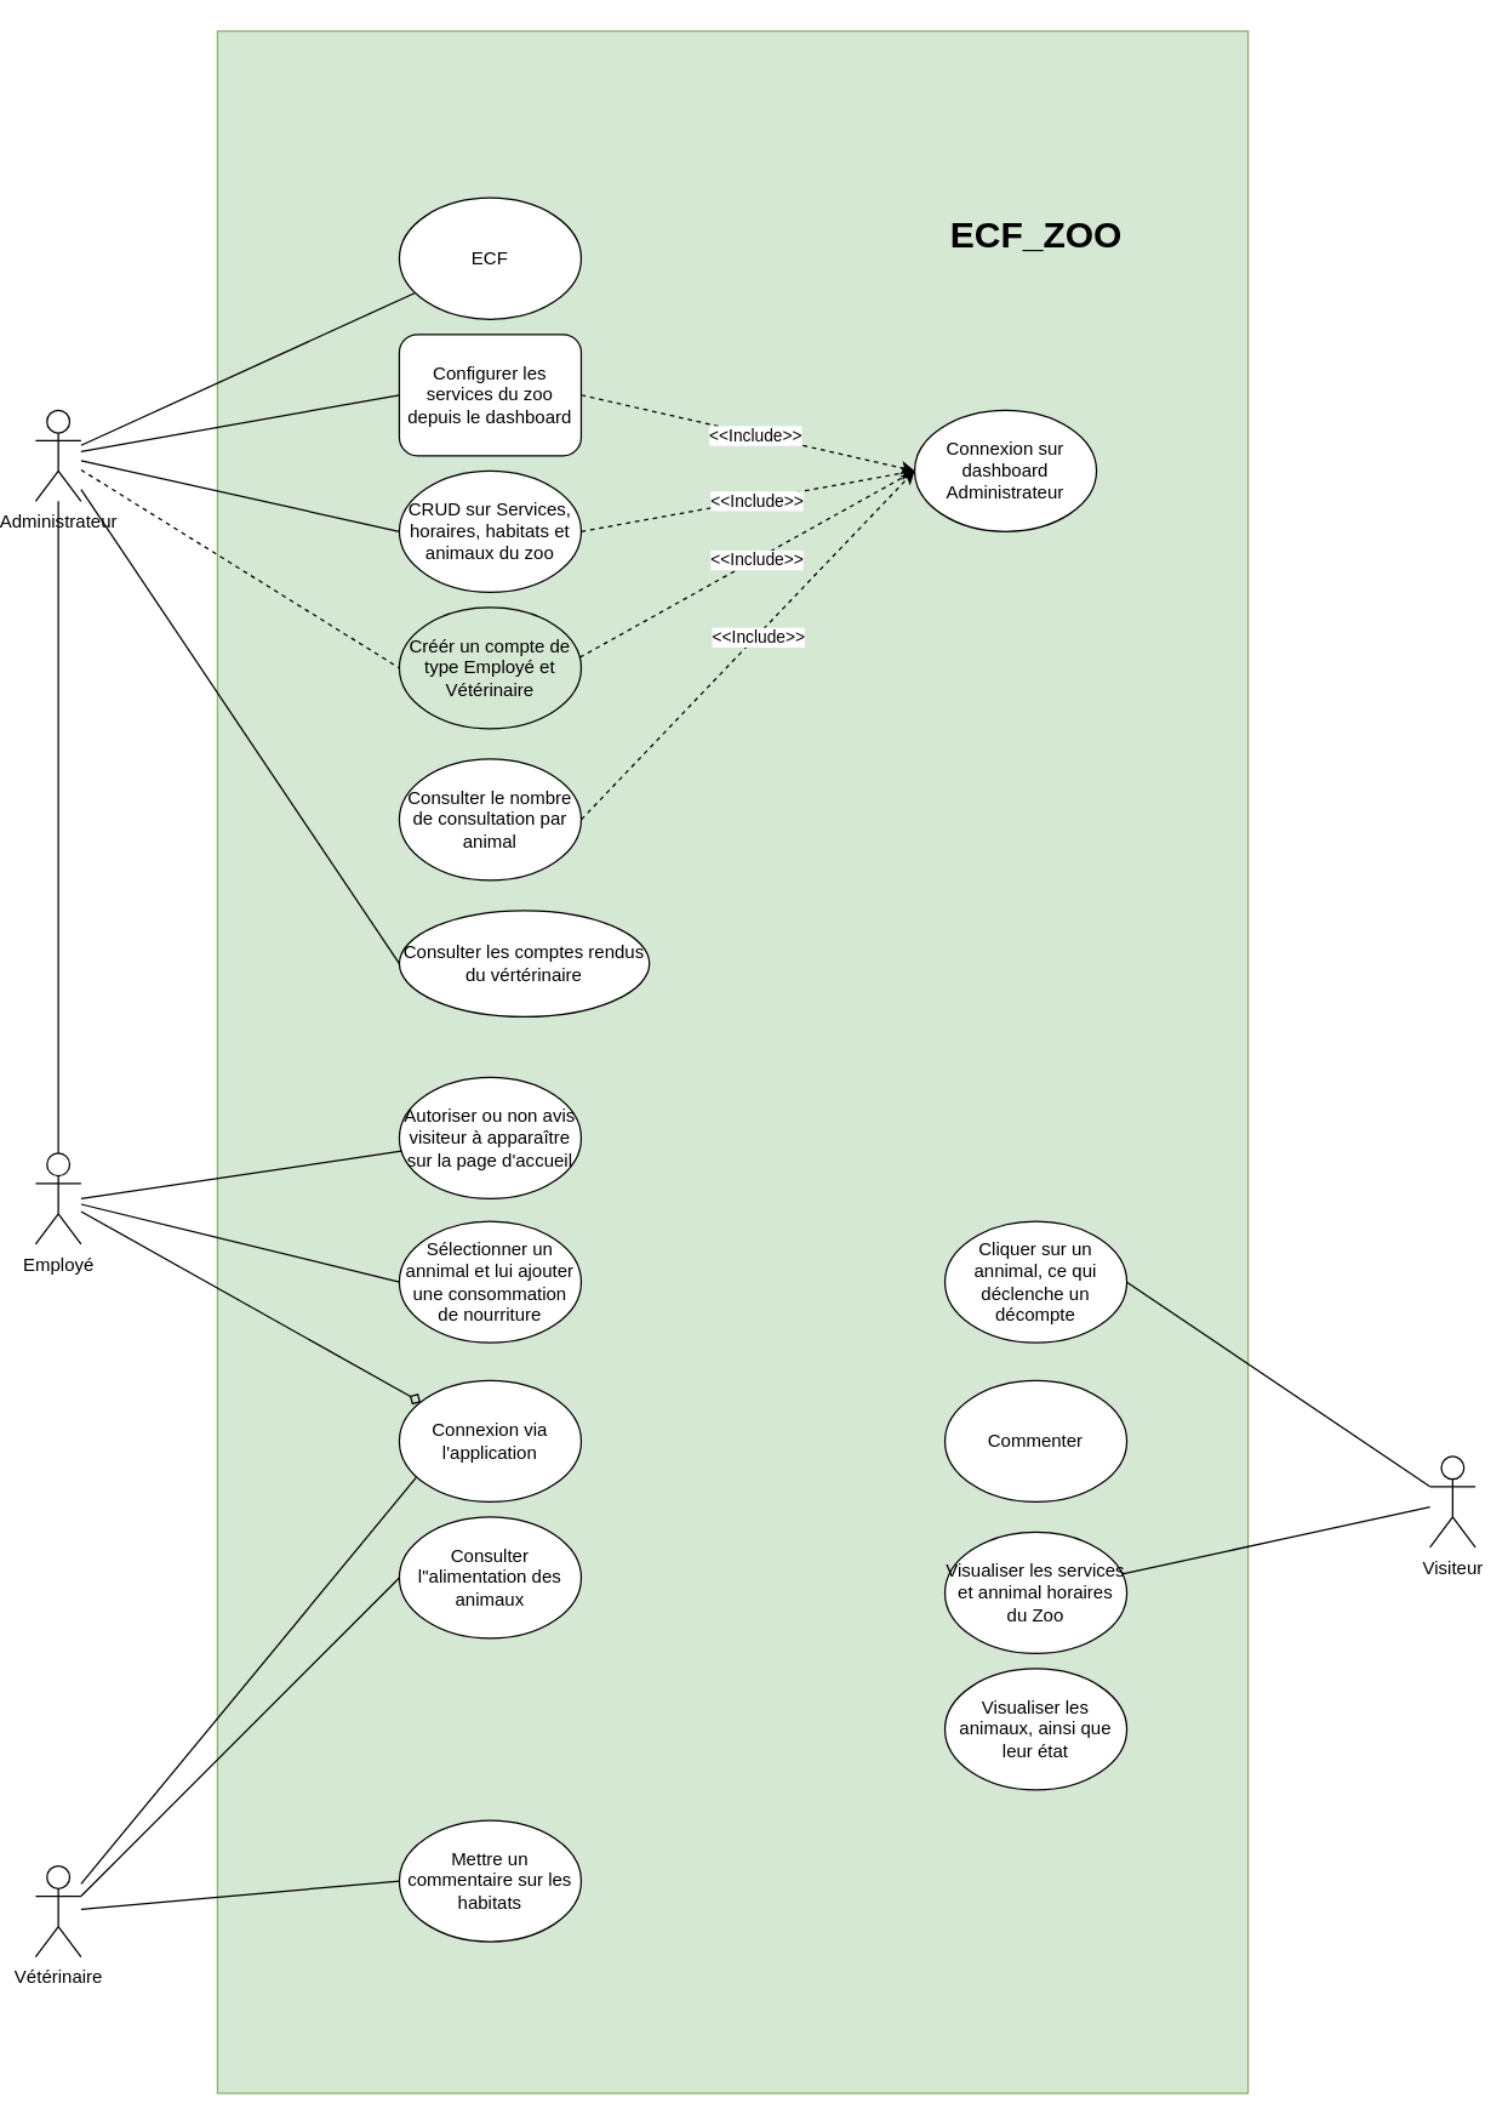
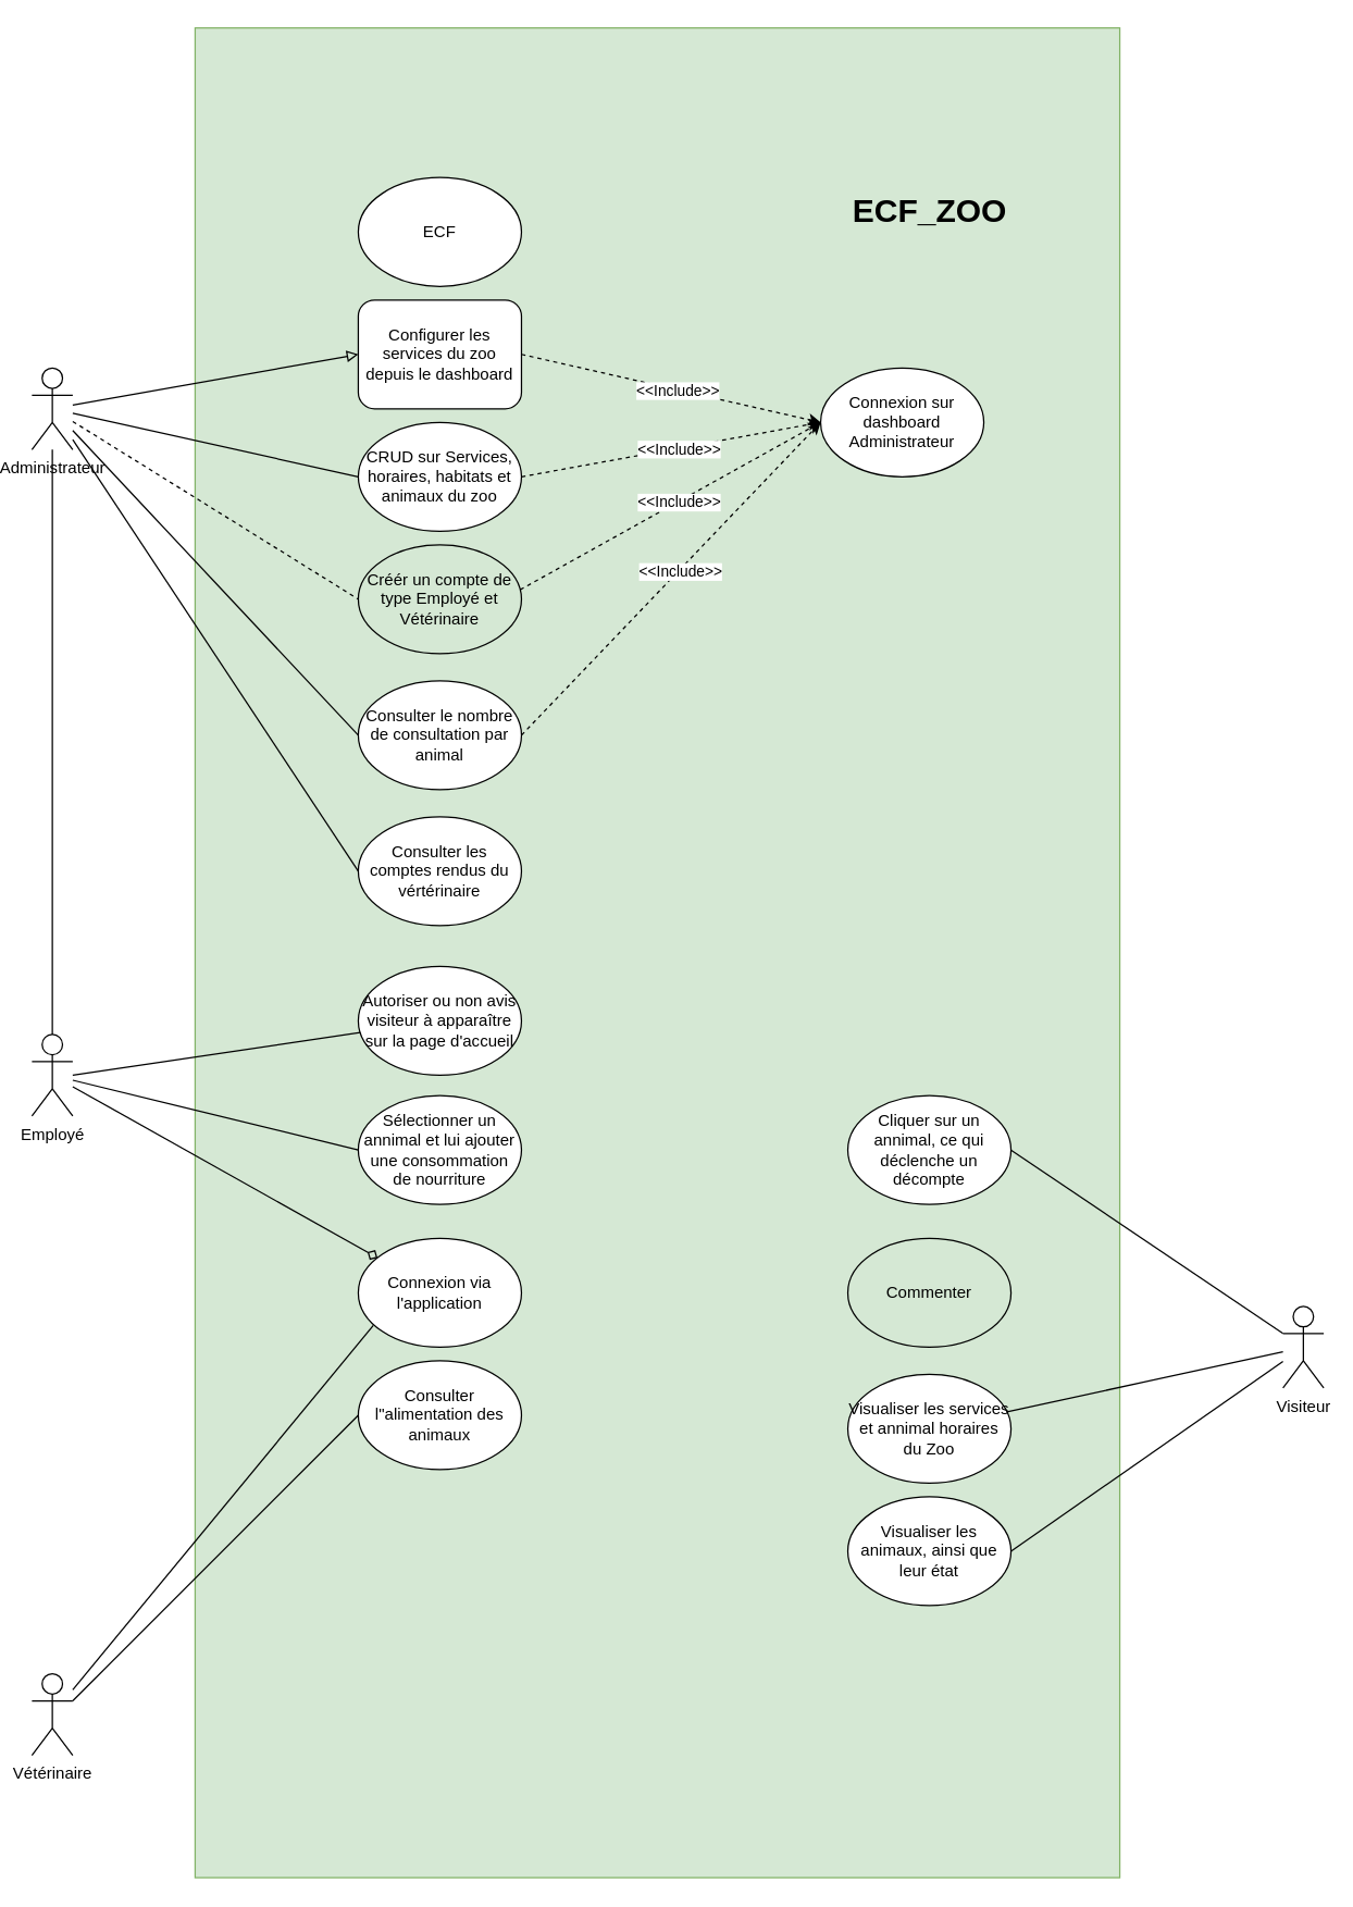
- <mxCell id="33" style="rounded=0;orthogonalLoop=1;jettySize=auto;html=1;endArrow=none;endFill=0;" edge="1" parent="1" source="4" target="29"><mxGeometry relative="1" as="geometry"><mxPoint x="60" y="549.63" as="sourcePoint" /><mxPoint x="260" y="661.63" as="targetPoint" /></mxGeometry></mxCell>
+ <mxCell id="33" style="rounded=0;orthogonalLoop=1;jettySize=auto;html=1;endArrow=none;endFill=0;entryX=0;entryY=0.5;entryDx=0;entryDy=0;" edge="1" parent="1" source="4" target="14"><mxGeometry relative="1" as="geometry"><mxPoint x="60" y="549.63" as="sourcePoint" /><mxPoint x="260" y="661.63" as="targetPoint" /></mxGeometry></mxCell>
- <mxCell id="18" style="rounded=0;orthogonalLoop=1;jettySize=auto;html=1;endArrow=none;endFill=0;entryX=0;entryY=0.5;entryDx=0;entryDy=0;" edge="1" parent="1" source="4" target="27"><mxGeometry relative="1" as="geometry"><mxPoint x="90" y="550" as="sourcePoint" /><mxPoint x="220" y="500" as="targetPoint" /></mxGeometry></mxCell>
+ <mxCell id="18" style="rounded=0;orthogonalLoop=1;jettySize=auto;html=1;endArrow=block;endFill=0;entryX=0;entryY=0.5;entryDx=0;entryDy=0;" edge="1" parent="1" source="4" target="27"><mxGeometry relative="1" as="geometry"><mxPoint x="90" y="550" as="sourcePoint" /><mxPoint x="220" y="500" as="targetPoint" /></mxGeometry></mxCell>
- <mxCell id="38" style="rounded=0;orthogonalLoop=1;jettySize=auto;html=1;exitX=0.992;exitY=0.413;exitDx=0;exitDy=0;dashed=1;entryX=0;entryY=0.5;entryDx=0;entryDy=0;exitPerimeter=0;endArrow=none;" edge="1" parent="1" source="15" target="17"><mxGeometry relative="1" as="geometry"><mxPoint x="380" y="640" as="sourcePoint" /><mxPoint x="620" y="460" as="targetPoint" /></mxGeometry></mxCell>
+ <mxCell id="38" style="rounded=0;orthogonalLoop=1;jettySize=auto;html=1;exitX=0.992;exitY=0.413;exitDx=0;exitDy=0;dashed=1;entryX=0;entryY=0.5;entryDx=0;entryDy=0;exitPerimeter=0;" edge="1" parent="1" source="15" target="17"><mxGeometry relative="1" as="geometry"><mxPoint x="380" y="640" as="sourcePoint" /><mxPoint x="620" y="460" as="targetPoint" /></mxGeometry></mxCell>
- <mxCell id="32" value="Consulter les comptes rendus du vértérinaire" style="ellipse;whiteSpace=wrap;html=1;" vertex="1" parent="1"><mxGeometry x="260" y="600" width="165" height="70" as="geometry" /></mxCell>
+ <mxCell id="32" value="Consulter les comptes rendus du vértérinaire" style="ellipse;whiteSpace=wrap;html=1;" vertex="1" parent="1"><mxGeometry x="260" y="600" width="120" height="80" as="geometry" /></mxCell>
- <mxCell id="22" value="Commenter" style="ellipse;whiteSpace=wrap;html=1;" vertex="1" parent="1"><mxGeometry x="620" y="910" width="120" height="80" as="geometry" /></mxCell>
+ <mxCell id="22" value="Commenter" style="ellipse;whiteSpace=wrap;html=1;fillColor=#d5e8d4;" vertex="1" parent="1"><mxGeometry x="620" y="910" width="120" height="80" as="geometry" /></mxCell>
+ <mxCell id="21" style="rounded=0;orthogonalLoop=1;jettySize=auto;html=1;endArrow=none;endFill=0;entryX=1;entryY=0.5;entryDx=0;entryDy=0;" edge="1" parent="1" source="7" target="8"><mxGeometry relative="1" as="geometry"><mxPoint x="855.78" y="1252.88" as="sourcePoint" /><mxPoint x="719.78" y="1209.88" as="targetPoint" /></mxGeometry></mxCell>
- <mxCell id="45" value="Mettre un commentaire sur les habitats" style="ellipse;whiteSpace=wrap;html=1;" vertex="1" parent="1"><mxGeometry x="260" y="1200" width="120" height="80" as="geometry" /></mxCell>
- <mxCell id="46" style="rounded=0;orthogonalLoop=1;jettySize=auto;html=1;endArrow=none;endFill=0;entryX=0;entryY=0.5;entryDx=0;entryDy=0;" edge="1" parent="1" source="19" target="45"><mxGeometry relative="1" as="geometry"><mxPoint x="70" y="1300" as="sourcePoint" /><mxPoint x="280" y="1090" as="targetPoint" /></mxGeometry></mxCell>
